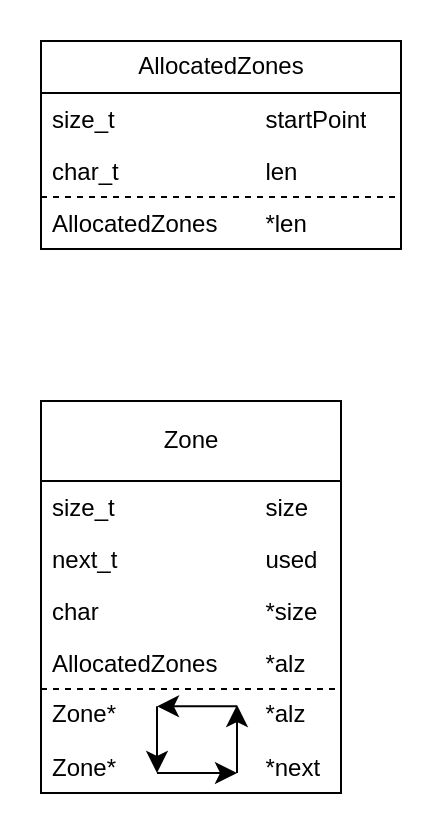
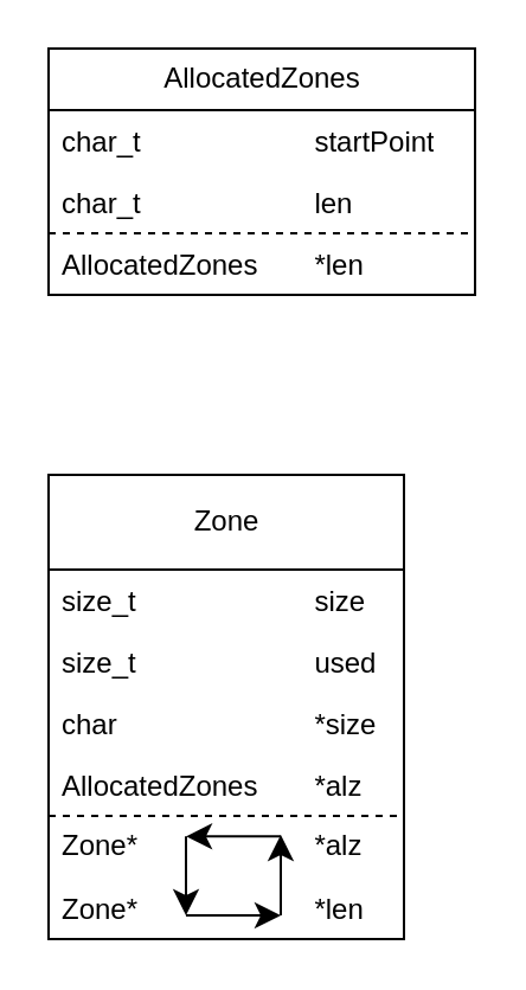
- <mxCell id="3" value="&lt;div&gt;size_t&lt;span style=&quot;white-space: pre;&quot;&gt;&#09;&lt;/span&gt;&lt;span style=&quot;white-space: pre;&quot;&gt;&#09;&lt;span style=&quot;white-space: pre;&quot;&gt;&#09;&lt;/span&gt;&lt;/span&gt;startPoint&lt;/div&gt;&lt;div&gt;&lt;br&gt;&lt;/div&gt;" style="text;strokeColor=none;fillColor=none;align=left;verticalAlign=top;spacingLeft=4;spacingRight=4;overflow=hidden;rotatable=1;points=[[0,0.5],[1,0.5]];portConstraint=eastwest;whiteSpace=wrap;html=1;movable=1;resizable=1;deletable=1;editable=1;locked=0;connectable=1;" vertex="1" parent="2"><mxGeometry y="26" width="180" height="26" as="geometry" /></mxCell>
+ <mxCell id="3" value="&lt;div&gt;char_t&lt;span style=&quot;white-space: pre;&quot;&gt;&#09;&lt;/span&gt;&lt;span style=&quot;white-space: pre;&quot;&gt;&#09;&lt;span style=&quot;white-space: pre;&quot;&gt;&#09;&lt;/span&gt;&lt;/span&gt;startPoint&lt;/div&gt;&lt;div&gt;&lt;br&gt;&lt;/div&gt;" style="text;strokeColor=none;fillColor=none;align=left;verticalAlign=top;spacingLeft=4;spacingRight=4;overflow=hidden;rotatable=1;points=[[0,0.5],[1,0.5]];portConstraint=eastwest;whiteSpace=wrap;html=1;movable=1;resizable=1;deletable=1;editable=1;locked=0;connectable=1;" vertex="1" parent="2"><mxGeometry y="26" width="180" height="26" as="geometry" /></mxCell>
- <mxCell id="10" value="next_t&lt;span style=&quot;white-space: pre;&quot;&gt;&#09;&lt;/span&gt;&lt;span style=&quot;white-space: pre;&quot;&gt;&#09;&lt;/span&gt;&lt;span style=&quot;white-space: pre;&quot;&gt;&#09;used&lt;/span&gt;" style="text;strokeColor=none;fillColor=none;align=left;verticalAlign=top;spacingLeft=4;spacingRight=4;overflow=hidden;rotatable=1;points=[[0,0.5],[1,0.5]];portConstraint=eastwest;whiteSpace=wrap;html=1;movable=1;resizable=1;deletable=1;editable=1;locked=0;connectable=1;" vertex="1" parent="8"><mxGeometry y="66" width="150" height="26" as="geometry" /></mxCell>
+ <mxCell id="10" value="size_t&lt;span style=&quot;white-space: pre;&quot;&gt;&#09;&lt;/span&gt;&lt;span style=&quot;white-space: pre;&quot;&gt;&#09;&lt;/span&gt;&lt;span style=&quot;white-space: pre;&quot;&gt;&#09;used&lt;/span&gt;" style="text;strokeColor=none;fillColor=none;align=left;verticalAlign=top;spacingLeft=4;spacingRight=4;overflow=hidden;rotatable=1;points=[[0,0.5],[1,0.5]];portConstraint=eastwest;whiteSpace=wrap;html=1;movable=1;resizable=1;deletable=1;editable=1;locked=0;connectable=1;" vertex="1" parent="8"><mxGeometry y="66" width="150" height="26" as="geometry" /></mxCell>
- <mxCell id="15" value="Zone*&lt;span style=&quot;white-space: pre;&quot;&gt;&#09;&lt;/span&gt;&lt;span style=&quot;white-space: pre;&quot;&gt;&#09;&lt;/span&gt;&lt;span style=&quot;white-space: pre;&quot;&gt;&#09;&lt;/span&gt;*next" style="text;strokeColor=none;fillColor=none;align=left;verticalAlign=top;spacingLeft=4;spacingRight=4;overflow=hidden;rotatable=1;points=[[0,0.5],[1,0.5]];portConstraint=eastwest;whiteSpace=wrap;html=1;movable=1;resizable=1;deletable=1;editable=1;locked=0;connectable=1;" vertex="1" parent="8"><mxGeometry y="170" width="150" height="26" as="geometry" /></mxCell>
+ <mxCell id="15" value="Zone*&lt;span style=&quot;white-space: pre;&quot;&gt;&#09;&lt;/span&gt;&lt;span style=&quot;white-space: pre;&quot;&gt;&#09;&lt;/span&gt;&lt;span style=&quot;white-space: pre;&quot;&gt;&#09;&lt;/span&gt;*len" style="text;strokeColor=none;fillColor=none;align=left;verticalAlign=top;spacingLeft=4;spacingRight=4;overflow=hidden;rotatable=1;points=[[0,0.5],[1,0.5]];portConstraint=eastwest;whiteSpace=wrap;html=1;movable=1;resizable=1;deletable=1;editable=1;locked=0;connectable=1;" vertex="1" parent="8"><mxGeometry y="170" width="150" height="26" as="geometry" /></mxCell>
